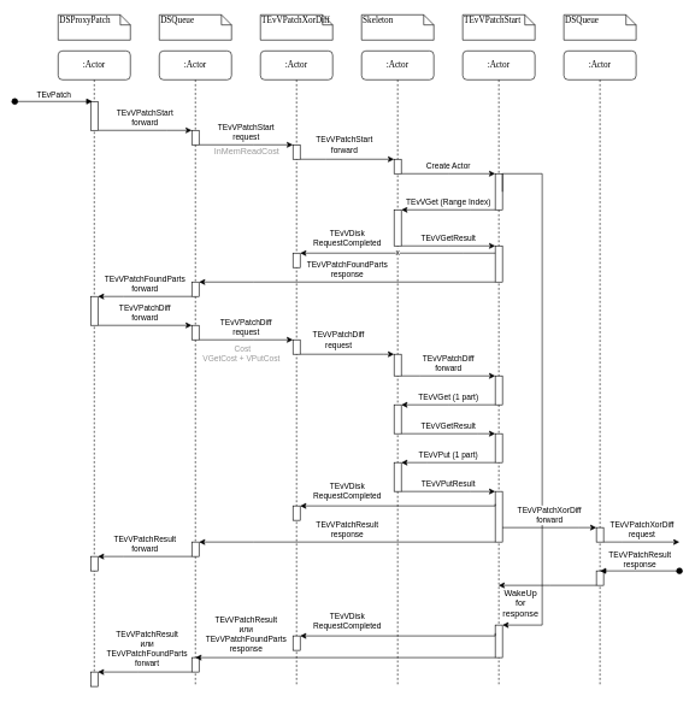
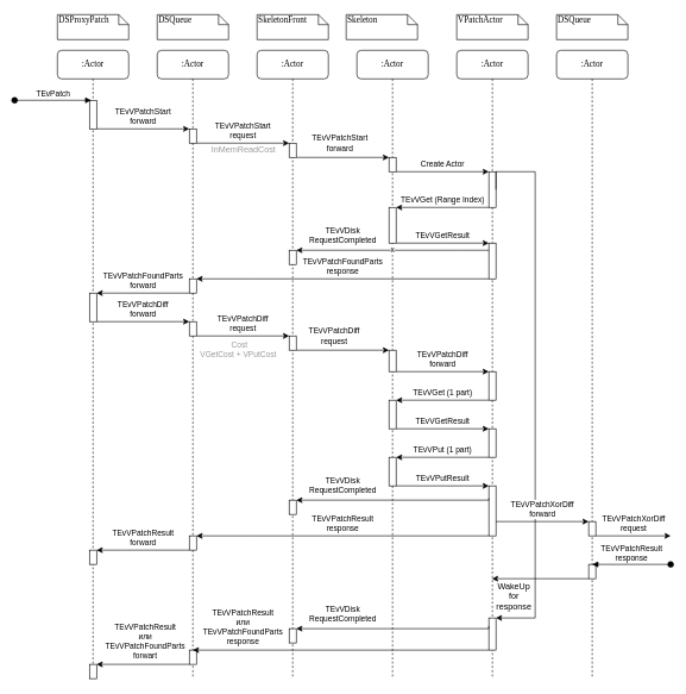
- <mxCell id="30" value="TEvVPatchStart" style="shape=note;whiteSpace=wrap;html=1;size=14;verticalAlign=top;align=left;spacingTop=-6;rounded=0;shadow=0;comic=0;labelBackgroundColor=none;strokeWidth=1;fontFamily=Verdana;fontSize=12" parent="1" vertex="1"><mxGeometry x="640" y="20" width="100" height="35" as="geometry" /></mxCell>
+ <mxCell id="30" value="VPatchActor" style="shape=note;whiteSpace=wrap;html=1;size=14;verticalAlign=top;align=left;spacingTop=-6;rounded=0;shadow=0;comic=0;labelBackgroundColor=none;strokeWidth=1;fontFamily=Verdana;fontSize=12" parent="1" vertex="1"><mxGeometry x="640" y="20" width="100" height="35" as="geometry" /></mxCell>
- <mxCell id="65" value="TEvVPatchXorDiff" style="shape=note;whiteSpace=wrap;html=1;size=14;verticalAlign=top;align=left;spacingTop=-6;rounded=0;shadow=0;comic=0;labelBackgroundColor=none;strokeWidth=1;fontFamily=Verdana;fontSize=12" parent="1" vertex="1"><mxGeometry x="360" y="20" width="100" height="35" as="geometry" /></mxCell>
+ <mxCell id="65" value="SkeletonFront" style="shape=note;whiteSpace=wrap;html=1;size=14;verticalAlign=top;align=left;spacingTop=-6;rounded=0;shadow=0;comic=0;labelBackgroundColor=none;strokeWidth=1;fontFamily=Verdana;fontSize=12" parent="1" vertex="1"><mxGeometry x="360" y="20" width="100" height="35" as="geometry" /></mxCell>
- <mxCell id="29" value="Skeleton" style="shape=note;whiteSpace=wrap;html=1;size=14;verticalAlign=top;align=left;spacingTop=-6;rounded=0;shadow=0;comic=0;labelBackgroundColor=none;strokeWidth=1;fontFamily=Verdana;fontSize=12" parent="1" vertex="1"><mxGeometry x="500" y="20" width="100" height="35" as="geometry" /></mxCell>
+ <mxCell id="29" value="Skeleton" style="shape=note;whiteSpace=wrap;html=1;size=14;verticalAlign=top;align=left;spacingTop=-6;rounded=0;shadow=0;comic=0;labelBackgroundColor=none;strokeWidth=1;fontFamily=Verdana;fontSize=12" parent="1" vertex="1"><mxGeometry x="485" y="20" width="100" height="35" as="geometry" /></mxCell>
